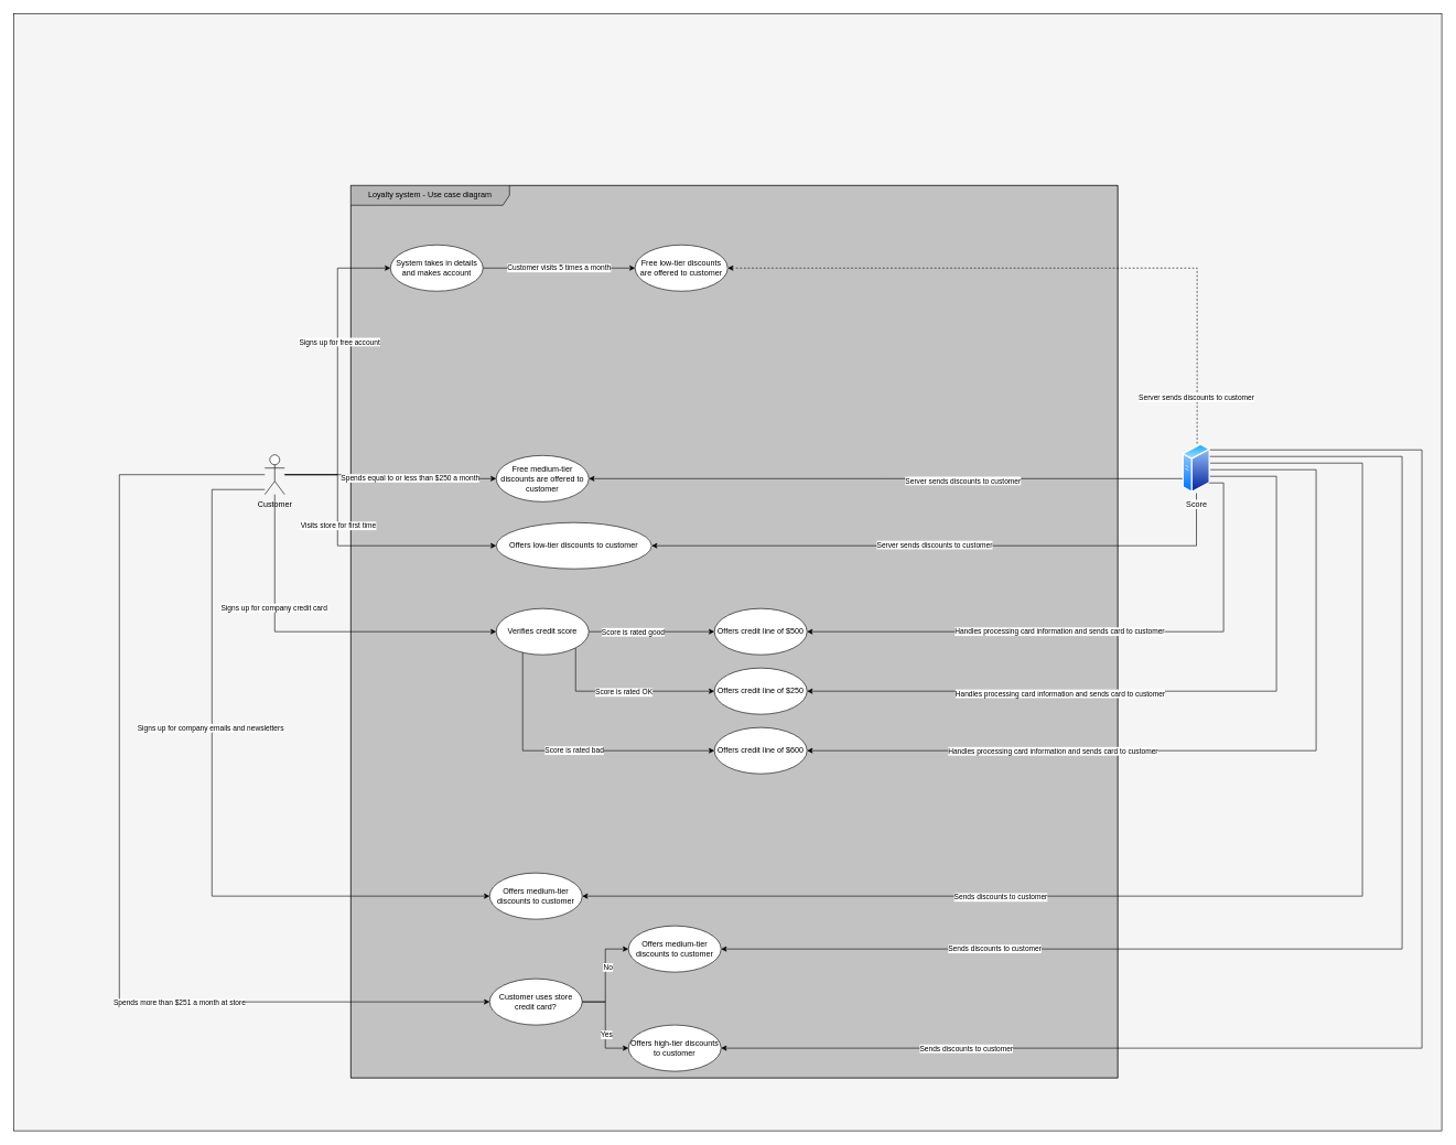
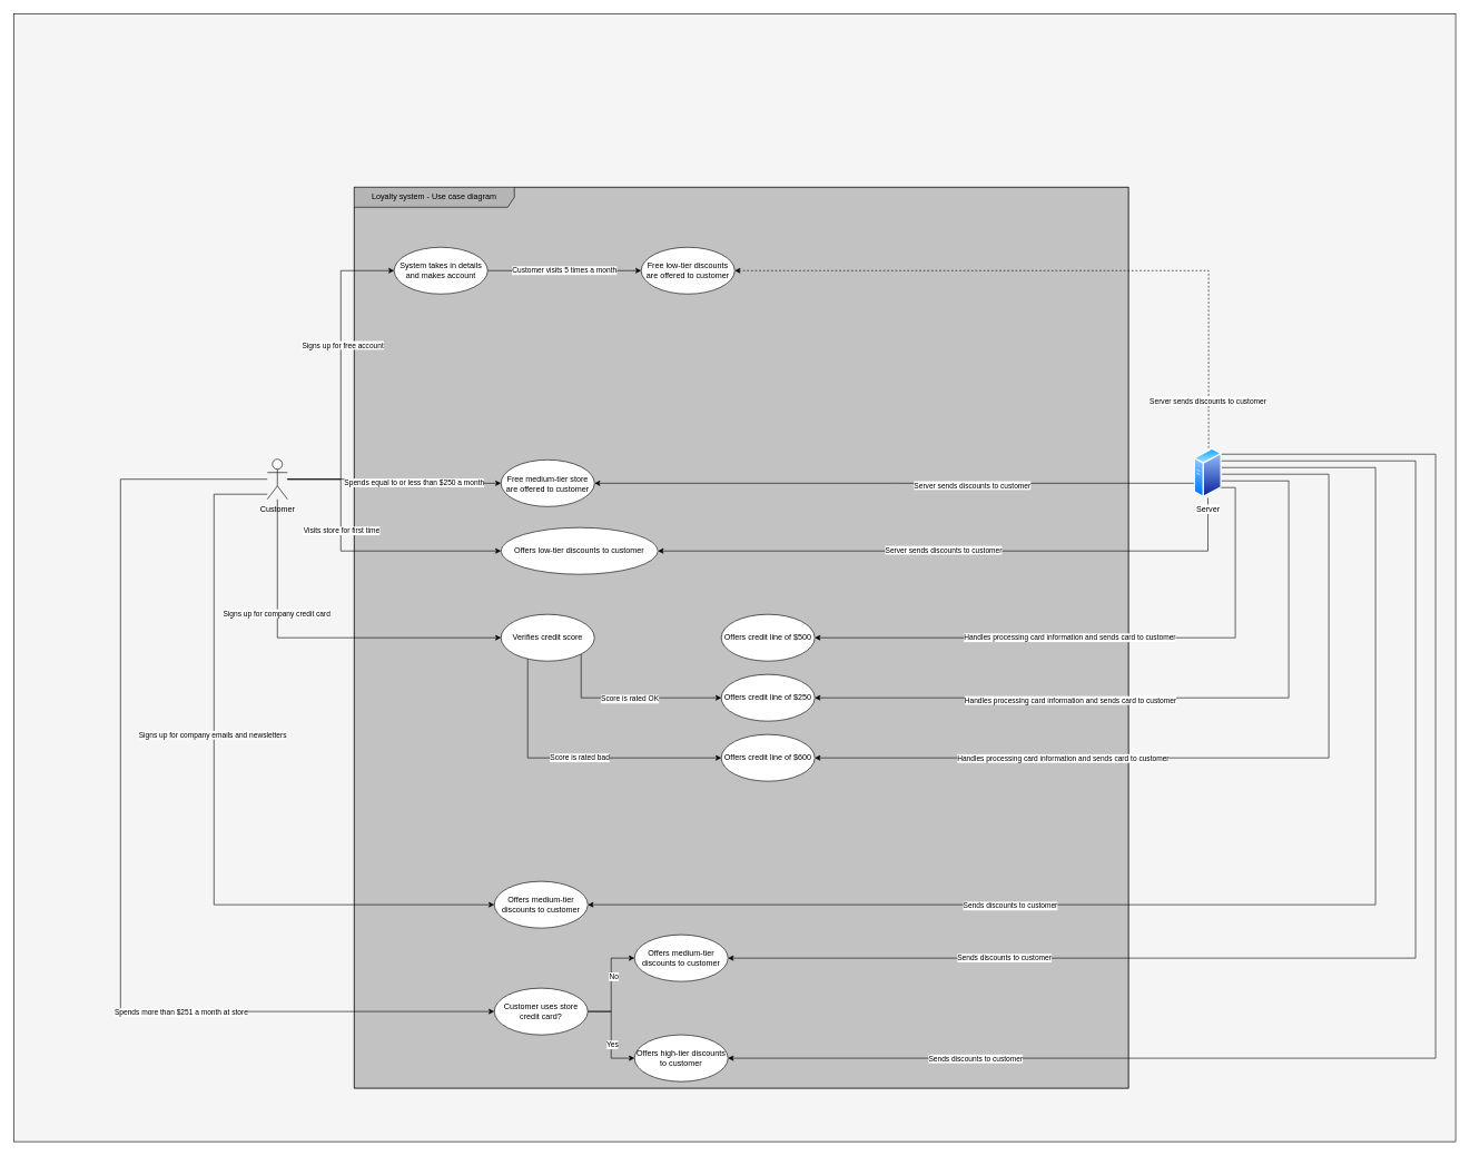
- <mxCell id="40" value="Free medium-tier discounts are offered to customer" style="ellipse;whiteSpace=wrap;html=1;" parent="1" vertex="1"><mxGeometry x="750" y="688.5" width="140" height="70" as="geometry" /></mxCell>
+ <mxCell id="40" value="Free medium-tier store are offered to customer" style="ellipse;whiteSpace=wrap;html=1;" parent="1" vertex="1"><mxGeometry x="750" y="688.5" width="140" height="70" as="geometry" /></mxCell>
- <mxCell id="36" value="Score" style="aspect=fixed;perimeter=ellipsePerimeter;html=1;align=center;shadow=0;dashed=0;spacingTop=3;image;image=img/lib/active_directory/generic_server.svg;" parent="1" vertex="1"><mxGeometry x="1788" y="670.5" width="42" height="75" as="geometry" /></mxCell>
+ <mxCell id="36" value="Server" style="aspect=fixed;perimeter=ellipsePerimeter;html=1;align=center;shadow=0;dashed=0;spacingTop=3;image;image=img/lib/active_directory/generic_server.svg;" parent="1" vertex="1"><mxGeometry x="1788" y="670.5" width="42" height="75" as="geometry" /></mxCell>
- <mxCell id="42" style="edgeStyle=orthogonalEdgeStyle;rounded=0;orthogonalLoop=1;jettySize=auto;html=1;entryX=0;entryY=0.5;entryDx=0;entryDy=0;" parent="1" source="48" target="49" edge="1"><mxGeometry relative="1" as="geometry" /></mxCell>
- <mxCell id="43" value="Score is rated good" style="edgeLabel;html=1;align=center;verticalAlign=middle;resizable=0;points=[];" parent="42" vertex="1" connectable="0"><mxGeometry x="-0.304" relative="1" as="geometry"><mxPoint as="offset" /></mxGeometry></mxCell>
